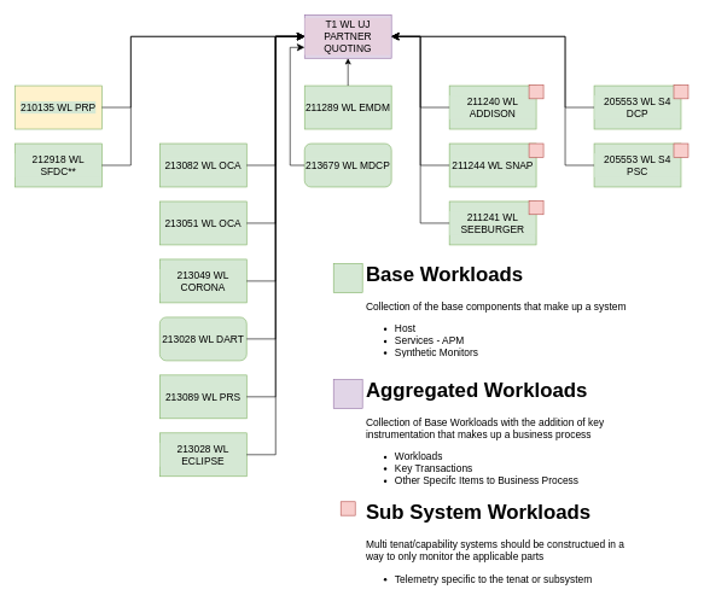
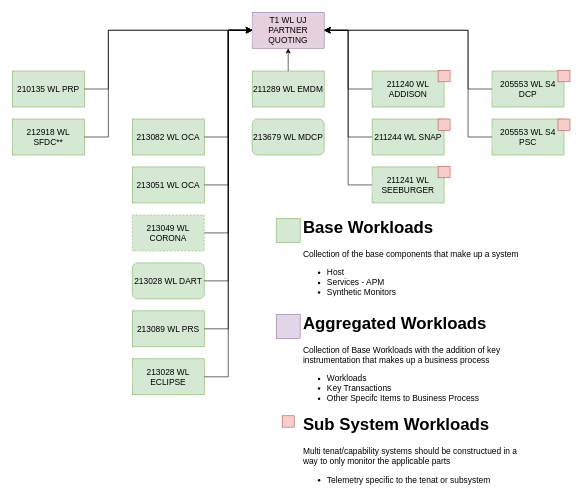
- <mxCell id="32" value="" style="edgeStyle=elbowEdgeStyle;elbow=horizontal;endArrow=classic;html=1;curved=0;rounded=0;endSize=8;startSize=8;fontSize=14;fontColor=#4D4D4D;exitX=0;exitY=0.5;exitDx=0;exitDy=0;entryX=0;entryY=0.75;entryDx=0;entryDy=0;" parent="1" source="5" target="17" edge="1"><mxGeometry width="50" height="50" relative="1" as="geometry"><mxPoint x="420" y="410" as="sourcePoint" /><mxPoint x="410" y="70" as="targetPoint" /><Array as="points"><mxPoint x="400" y="190" /></Array></mxGeometry></mxCell>
- <mxCell id="2" value="&lt;span style=&quot;font-size: 14px;&quot;&gt;210135 WL PRP&lt;/span&gt;" style="rounded=0;whiteSpace=wrap;html=1;labelBackgroundColor=#D5E8D4;fontSize=14;gradientDirection=west;fillColor=#fff2cc;strokeColor=#82b366;" parent="1" vertex="1"><mxGeometry x="20" y="118" width="120" height="60" as="geometry" /></mxCell>
+ <mxCell id="2" value="&lt;span style=&quot;font-size: 14px;&quot;&gt;210135 WL PRP&lt;/span&gt;" style="rounded=0;whiteSpace=wrap;html=1;labelBackgroundColor=#D5E8D4;fontSize=14;gradientDirection=west;fillColor=#d5e8d4;strokeColor=#82b366;" parent="1" vertex="1"><mxGeometry x="20" y="118" width="120" height="60" as="geometry" /></mxCell>
- <mxCell id="8" value="&lt;span style=&quot;font-size: 14px;&quot;&gt;213049 WL CORONA&lt;/span&gt;" style="rounded=0;whiteSpace=wrap;html=1;labelBackgroundColor=#D5E8D4;fontSize=14;gradientDirection=west;fillColor=#d5e8d4;strokeColor=#82b366;" parent="1" vertex="1"><mxGeometry x="220" y="358" width="120" height="60" as="geometry" /></mxCell>
+ <mxCell id="8" value="&lt;span style=&quot;font-size: 14px;&quot;&gt;213049 WL CORONA&lt;/span&gt;" style="rounded=0;whiteSpace=wrap;html=1;labelBackgroundColor=#D5E8D4;fontSize=14;gradientDirection=west;fillColor=#d5e8d4;strokeColor=#82b366;dashed=1;" parent="1" vertex="1"><mxGeometry x="220" y="358" width="120" height="60" as="geometry" /></mxCell>
